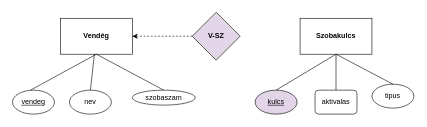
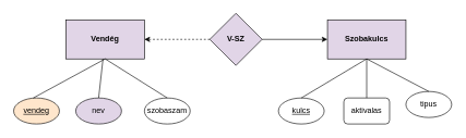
- <mxCell id="3" value="&lt;b&gt;Vendég&lt;/b&gt;" style="rounded=0;whiteSpace=wrap;html=1;" vertex="1" parent="1"><mxGeometry x="100" y="30" width="120" height="60" as="geometry" /></mxCell>
+ <mxCell id="3" value="&lt;b&gt;Vendég&lt;/b&gt;" style="rounded=0;whiteSpace=wrap;html=1;fillColor=#e1d5e7;" vertex="1" parent="1"><mxGeometry x="100" y="30" width="120" height="60" as="geometry" /></mxCell>
+ <mxCell id="18" value="" style="endArrow=classic;html=1;rounded=0;exitX=1;exitY=0.5;exitDx=0;exitDy=0;" edge="1" parent="1" source="16" target="2"><mxGeometry width="50" height="50" relative="1" as="geometry"><mxPoint x="410" y="60" as="sourcePoint" /><mxPoint x="460" y="10" as="targetPoint" /></mxGeometry></mxCell>
- <mxCell id="2" value="&lt;b&gt;Szobakulcs&lt;/b&gt;" style="rounded=0;whiteSpace=wrap;html=1;" vertex="1" parent="1"><mxGeometry x="500" y="30" width="120" height="60" as="geometry" /></mxCell>
+ <mxCell id="2" value="&lt;b&gt;Szobakulcs&lt;/b&gt;" style="rounded=0;whiteSpace=wrap;html=1;fillColor=#e1d5e7;" vertex="1" parent="1"><mxGeometry x="500" y="30" width="120" height="60" as="geometry" /></mxCell>
- <mxCell id="5" value="szobaszam" style="ellipse;whiteSpace=wrap;html=1;" vertex="1" parent="1"><mxGeometry x="220" y="150" width="105" height="25" as="geometry" /></mxCell>
+ <mxCell id="5" value="szobaszam" style="ellipse;whiteSpace=wrap;html=1;" vertex="1" parent="1"><mxGeometry x="220" y="150" width="70" height="40" as="geometry" /></mxCell>
- <mxCell id="4" value="&lt;u&gt;vendeg&lt;/u&gt;" style="ellipse;whiteSpace=wrap;html=1;" vertex="1" parent="1"><mxGeometry x="20" y="150" width="70" height="40" as="geometry" /></mxCell>
+ <mxCell id="4" value="&lt;u&gt;vendeg&lt;/u&gt;" style="ellipse;whiteSpace=wrap;html=1;fillColor=#ffe6cc;" vertex="1" parent="1"><mxGeometry x="20" y="150" width="70" height="40" as="geometry" /></mxCell>
- <mxCell id="6" value="nev" style="ellipse;whiteSpace=wrap;html=1;" vertex="1" parent="1"><mxGeometry x="115" y="150" width="70" height="40" as="geometry" /></mxCell>
+ <mxCell id="6" value="nev" style="ellipse;whiteSpace=wrap;html=1;fillColor=#e1d5e7;" vertex="1" parent="1"><mxGeometry x="115" y="150" width="70" height="40" as="geometry" /></mxCell>
- <mxCell id="7" value="&lt;u&gt;kulcs&lt;/u&gt;" style="ellipse;whiteSpace=wrap;html=1;fillColor=#e1d5e7;" vertex="1" parent="1"><mxGeometry x="425" y="150" width="70" height="40" as="geometry" /></mxCell>
+ <mxCell id="7" value="&lt;u&gt;kulcs&lt;/u&gt;" style="ellipse;whiteSpace=wrap;html=1;" vertex="1" parent="1"><mxGeometry x="425" y="150" width="70" height="40" as="geometry" /></mxCell>
